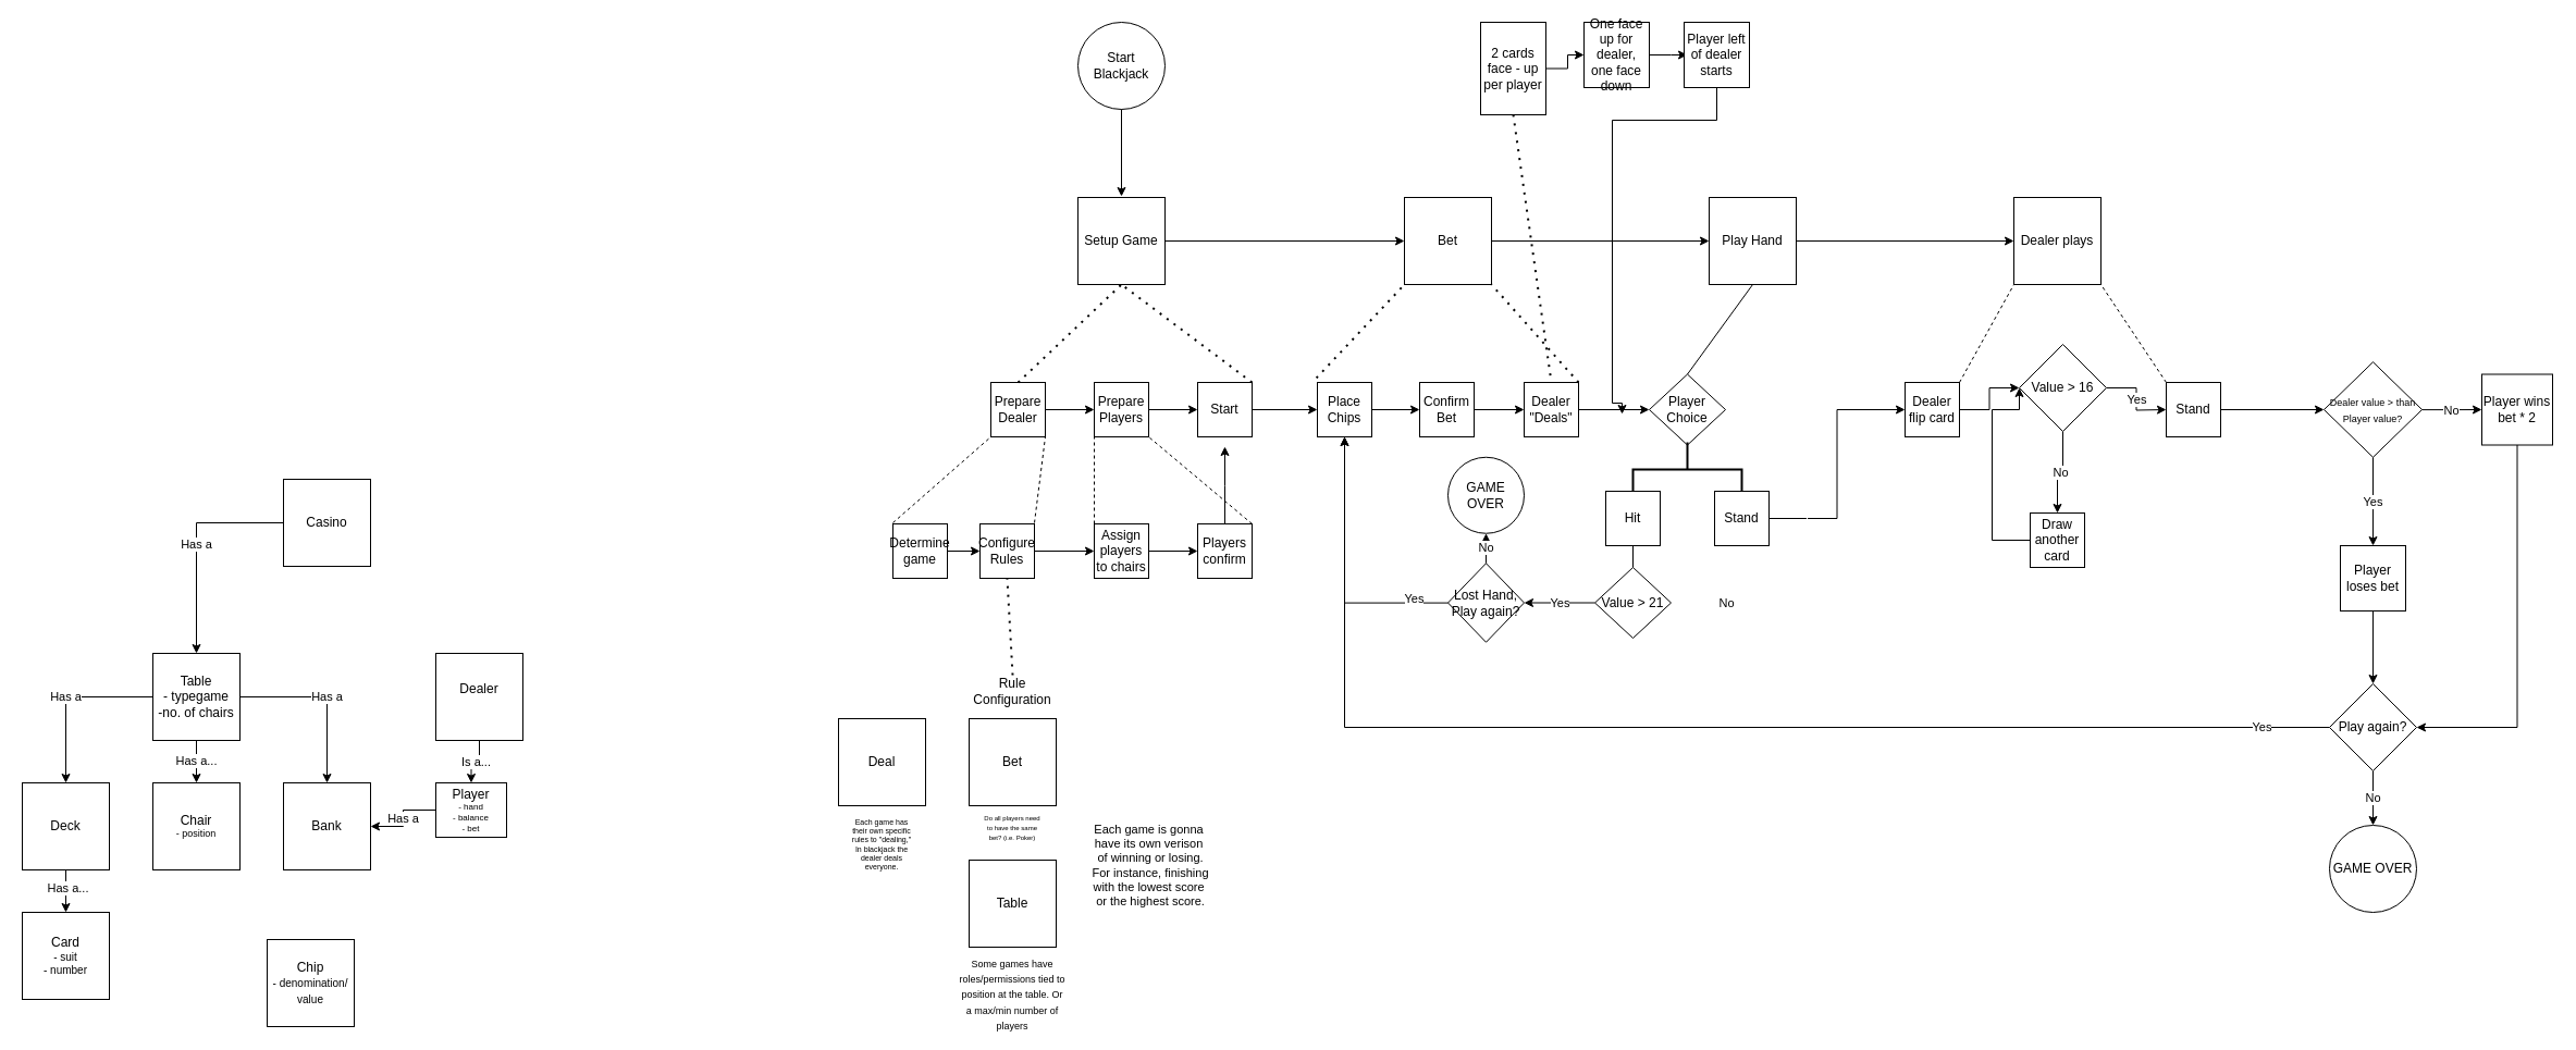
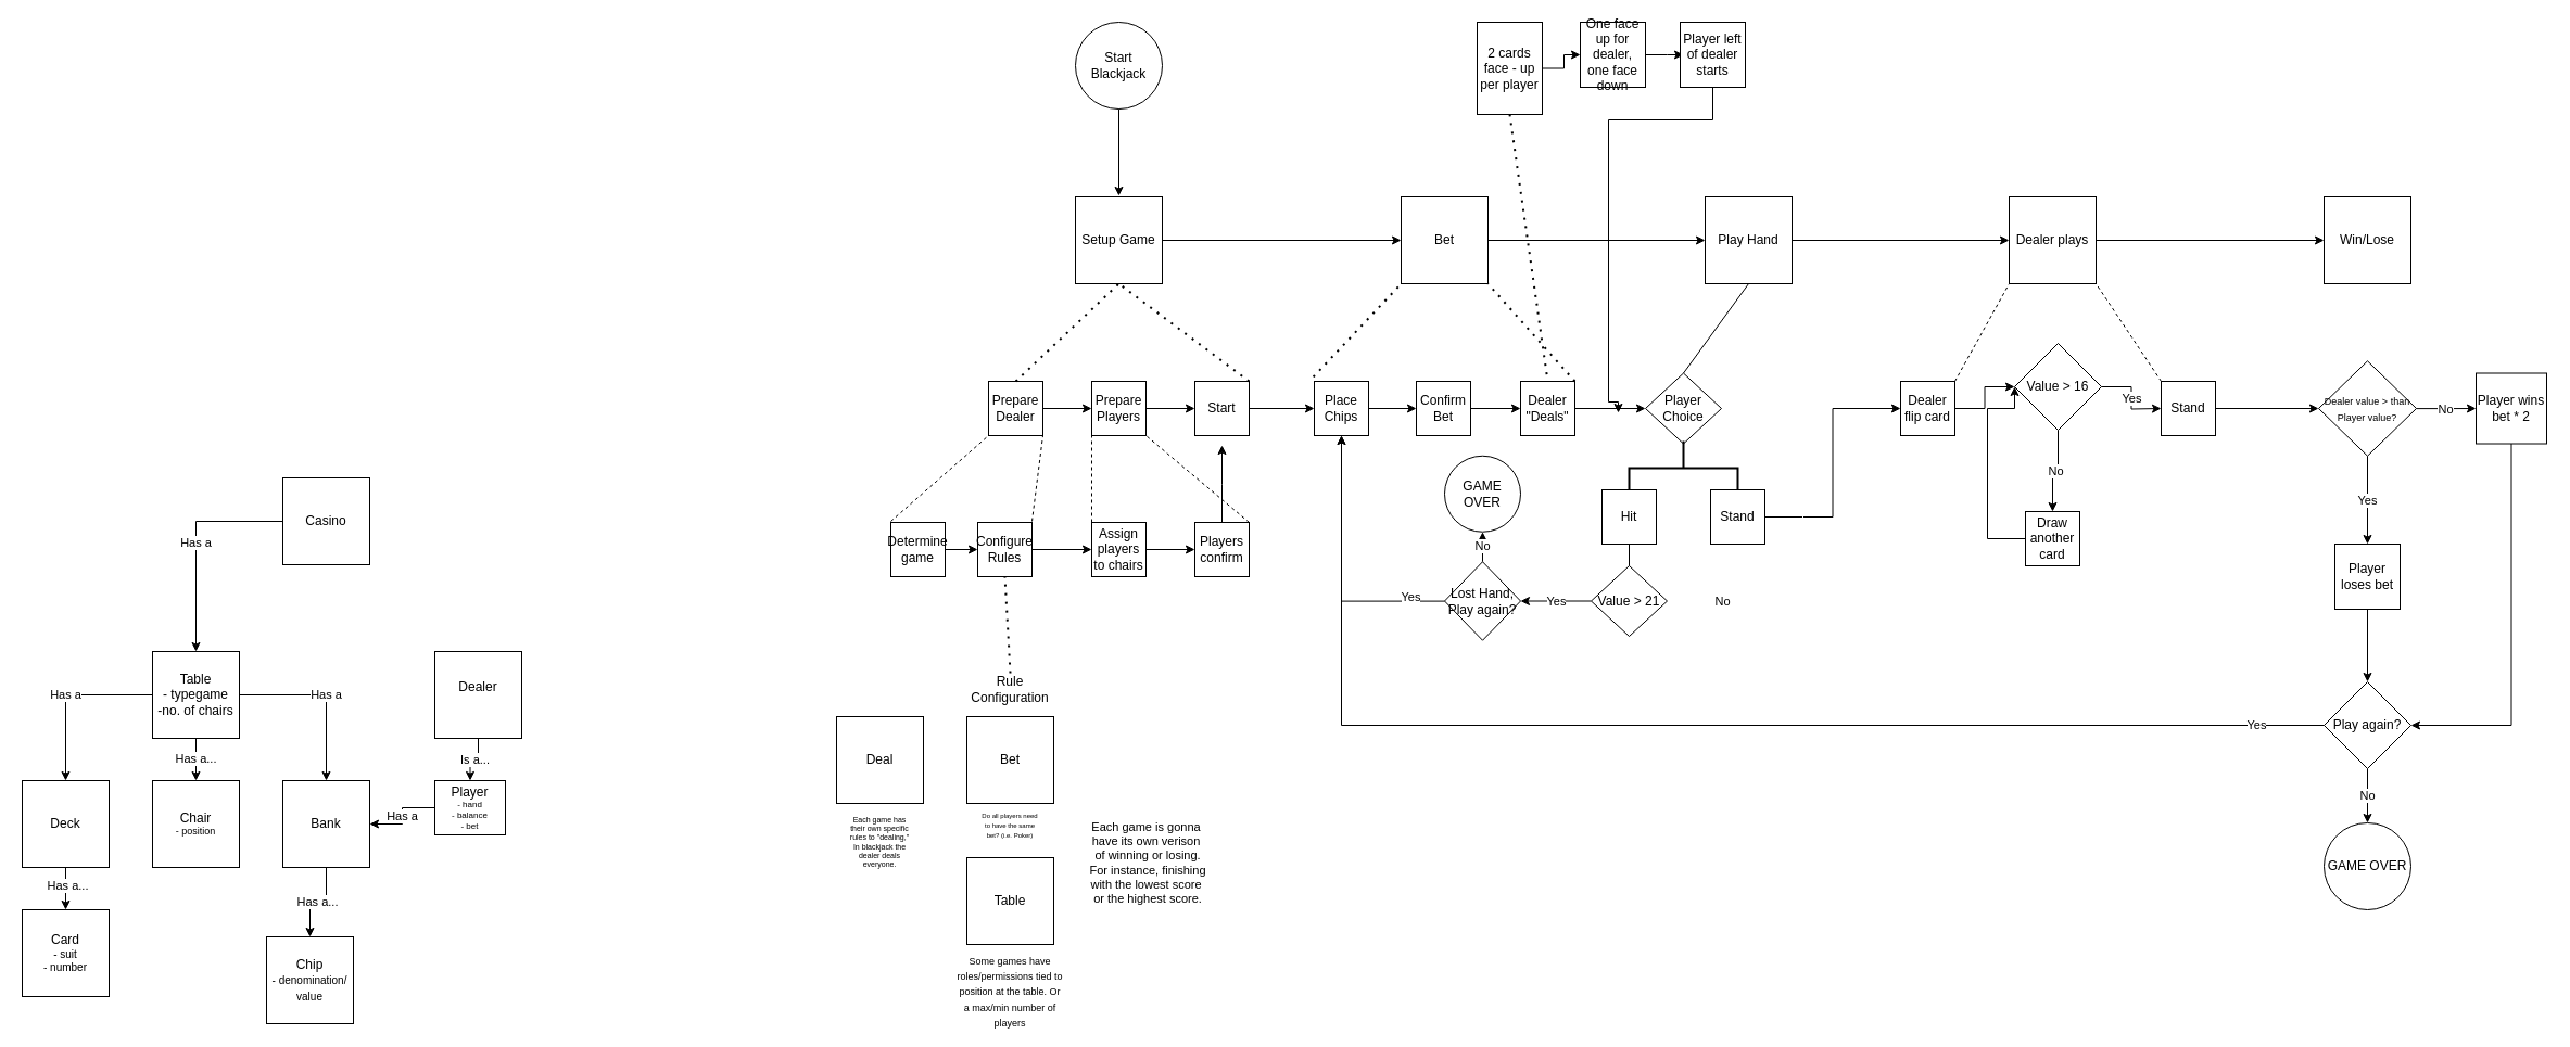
+ <mxCell id="19" style="edgeStyle=orthogonalEdgeStyle;rounded=0;orthogonalLoop=1;jettySize=auto;html=1;" edge="1" parent="1" source="20" target="6"><mxGeometry relative="1" as="geometry" /></mxCell>
+ <mxCell id="6" value="Win/Lose" style="whiteSpace=wrap;html=1;aspect=fixed;" parent="1" vertex="1"><mxGeometry x="2140" y="181" width="80" height="80" as="geometry" /></mxCell>
+ <mxCell id="68" value="Has a..." style="edgeStyle=orthogonalEdgeStyle;rounded=0;orthogonalLoop=1;jettySize=auto;html=1;entryX=0.5;entryY=0;entryDx=0;entryDy=0;" edge="1" parent="1" source="69" target="67"><mxGeometry relative="1" as="geometry" /></mxCell>
